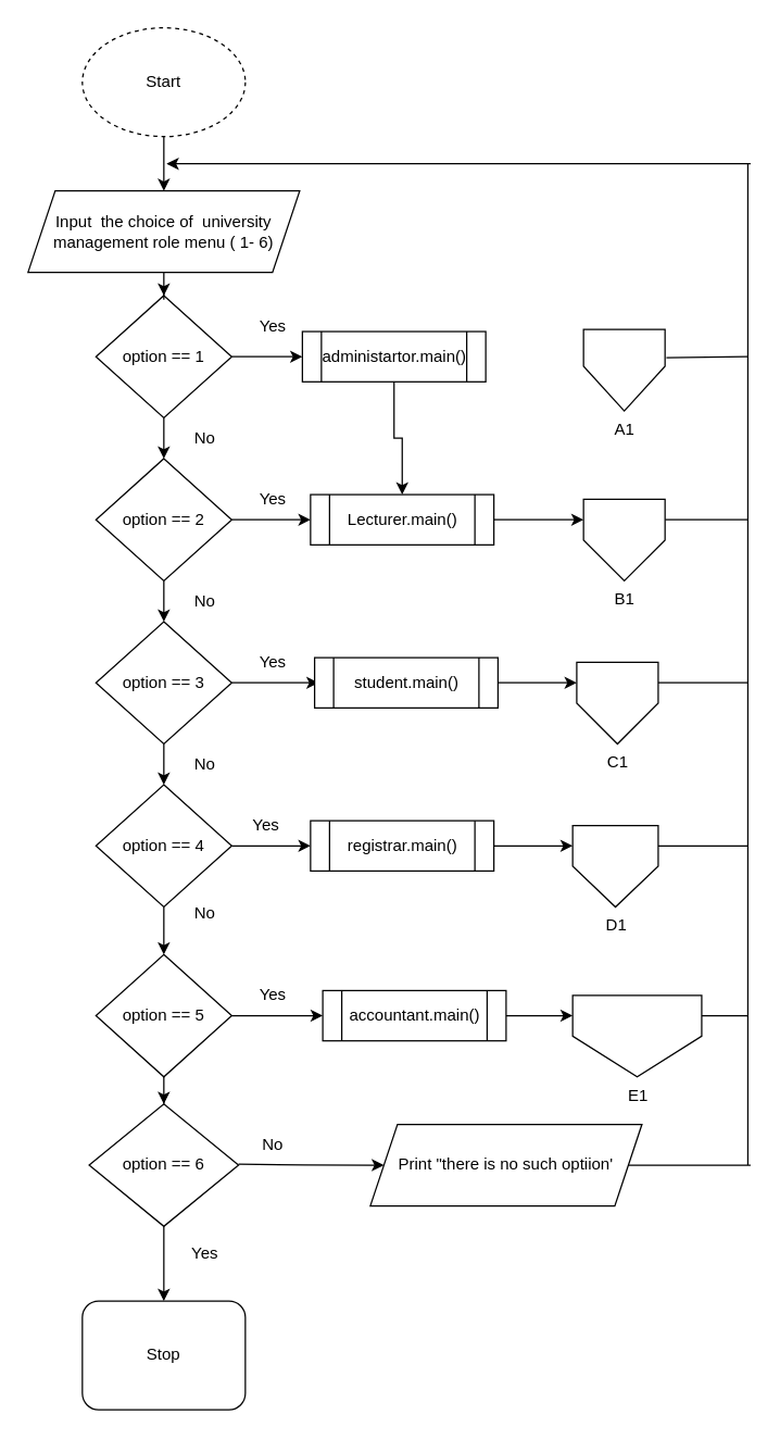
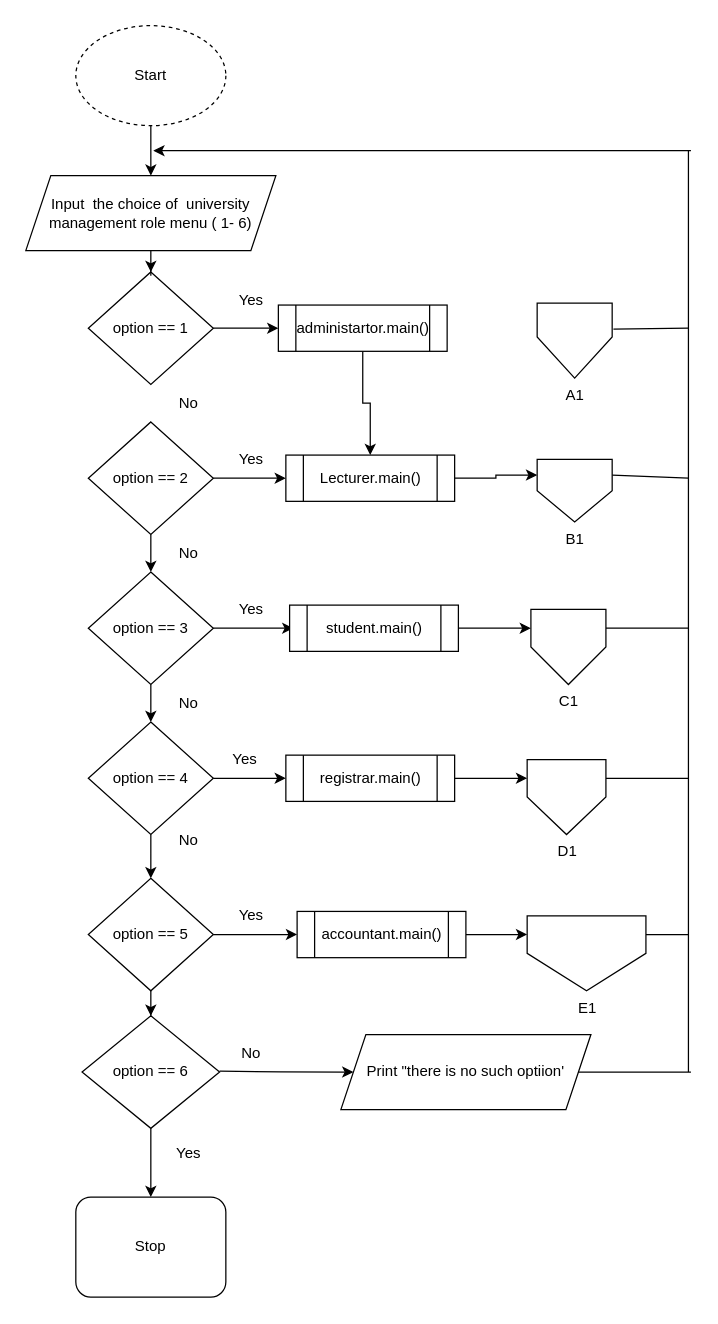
- <mxCell id="4" value="" style="edgeStyle=orthogonalEdgeStyle;rounded=0;orthogonalLoop=1;jettySize=auto;html=1;" parent="1" source="6" target="11" edge="1"><mxGeometry relative="1" as="geometry" /></mxCell>
- <mxCell id="41" value="B1" style="verticalLabelPosition=bottom;verticalAlign=top;html=1;shape=offPageConnector;rounded=0;size=0.5;" parent="1" vertex="1"><mxGeometry x="429" y="367" width="60" height="60" as="geometry" /></mxCell>
+ <mxCell id="41" value="B1" style="verticalLabelPosition=bottom;verticalAlign=top;html=1;shape=offPageConnector;rounded=0;size=0.5;" parent="1" vertex="1"><mxGeometry x="429" y="367" width="60" height="50" as="geometry" /></mxCell>
